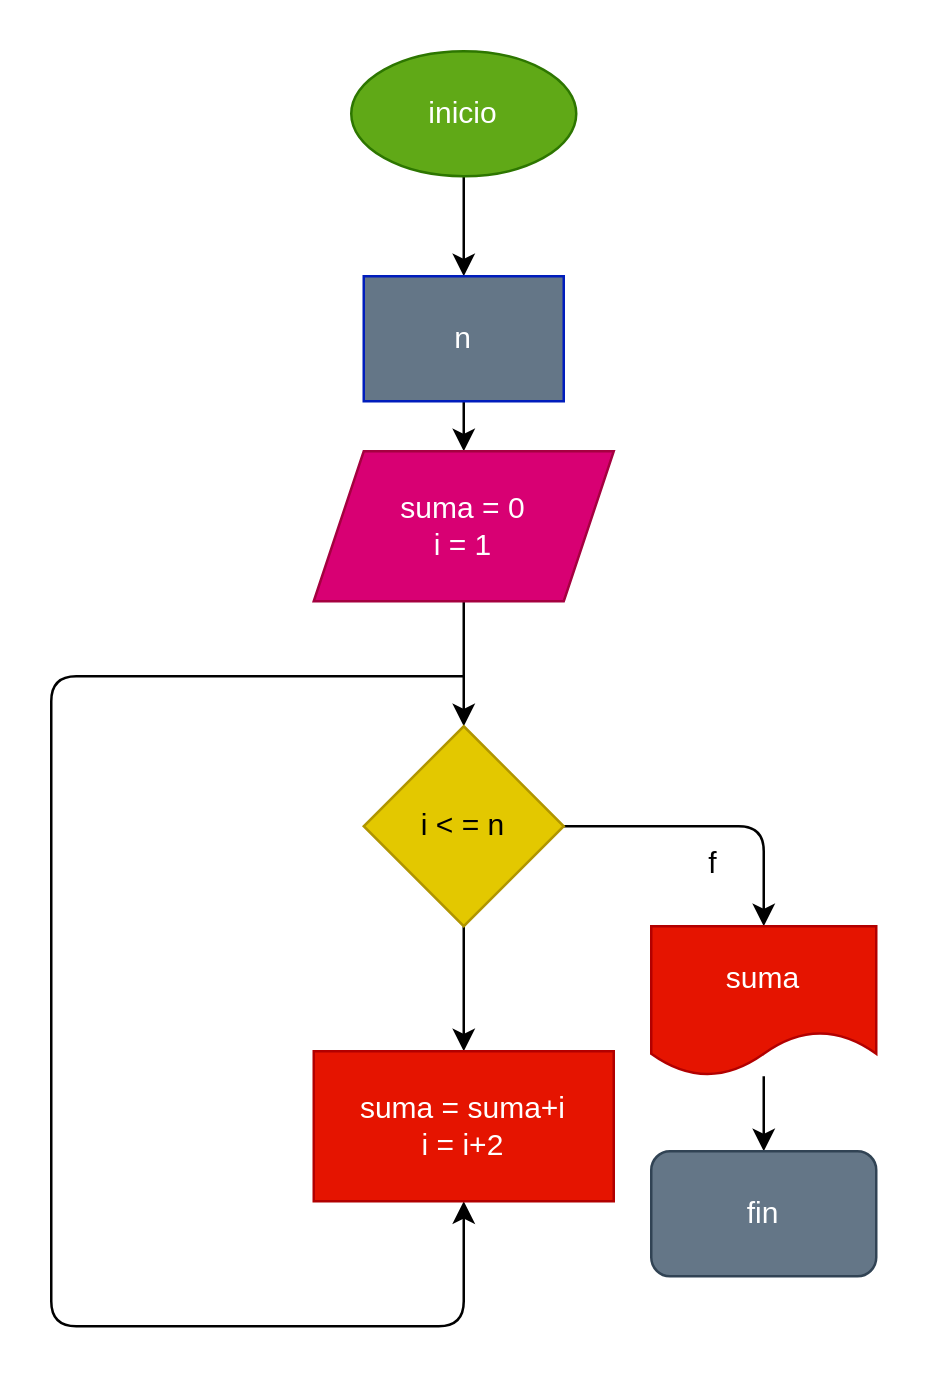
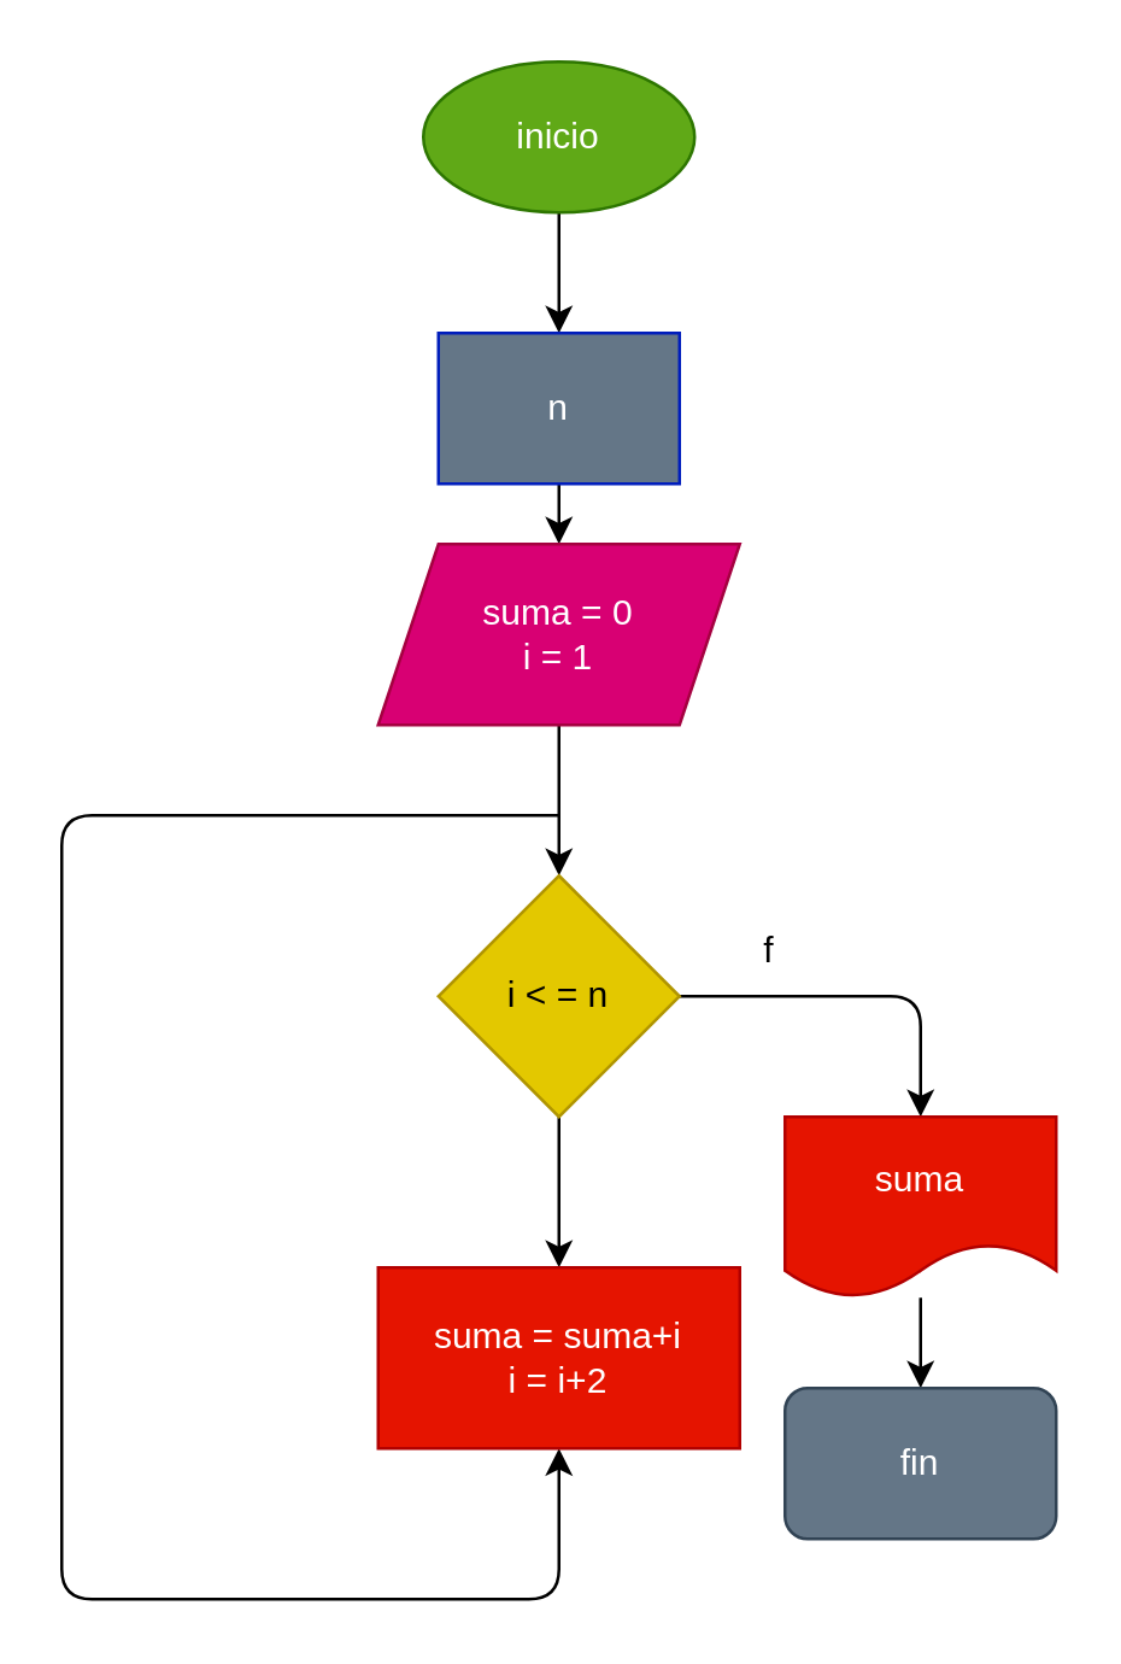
- <mxCell id="16" value="f" style="text;html=1;strokeColor=none;fillColor=none;align=center;verticalAlign=middle;whiteSpace=wrap;rounded=0;" vertex="1" parent="1"><mxGeometry x="255" y="330" width="60" height="30" as="geometry" /></mxCell>
+ <mxCell id="16" value="f" style="text;html=1;strokeColor=none;fillColor=none;align=center;verticalAlign=middle;whiteSpace=wrap;rounded=0;" vertex="1" parent="1"><mxGeometry x="225" y="300" width="60" height="30" as="geometry" /></mxCell>
